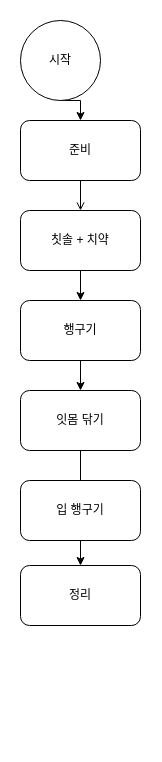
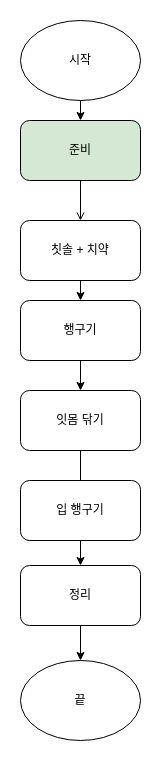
- <mxCell id="3" value="시작" style="ellipse;whiteSpace=wrap;html=1;" vertex="1" parent="1"><mxGeometry x="20" y="20" width="80" height="80" as="geometry" /></mxCell>
+ <mxCell id="3" value="시작" style="ellipse;whiteSpace=wrap;html=1;" vertex="1" parent="1"><mxGeometry x="20" y="20" width="120" height="80" as="geometry" /></mxCell>
- <mxCell id="5" value="준비" style="rounded=1;whiteSpace=wrap;html=1;" vertex="1" parent="1"><mxGeometry x="20" y="120" width="120" height="60" as="geometry" /></mxCell>
+ <mxCell id="5" value="준비" style="rounded=1;whiteSpace=wrap;html=1;fillColor=#d5e8d4;" vertex="1" parent="1"><mxGeometry x="20" y="120" width="120" height="60" as="geometry" /></mxCell>
- <mxCell id="7" value="칫솔 + 치약" style="rounded=1;whiteSpace=wrap;html=1;" vertex="1" parent="1"><mxGeometry x="20" y="210" width="120" height="60" as="geometry" /></mxCell>
+ <mxCell id="7" value="칫솔 + 치약" style="rounded=1;whiteSpace=wrap;html=1;" vertex="1" parent="1"><mxGeometry x="20" y="220" width="120" height="60" as="geometry" /></mxCell>
+ <mxCell id="14" style="edgeStyle=orthogonalEdgeStyle;rounded=0;orthogonalLoop=1;jettySize=auto;html=1;exitX=0.5;exitY=1;exitDx=0;exitDy=0;entryX=0.5;entryY=0;entryDx=0;entryDy=0;" edge="1" parent="1" source="15" target="16"><mxGeometry relative="1" as="geometry" /></mxCell>
+ <mxCell id="16" value="끝" style="ellipse;whiteSpace=wrap;html=1;" vertex="1" parent="1"><mxGeometry x="20" y="660" width="120" height="80" as="geometry" /></mxCell>
